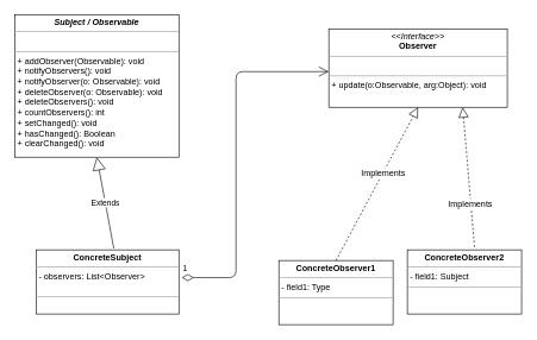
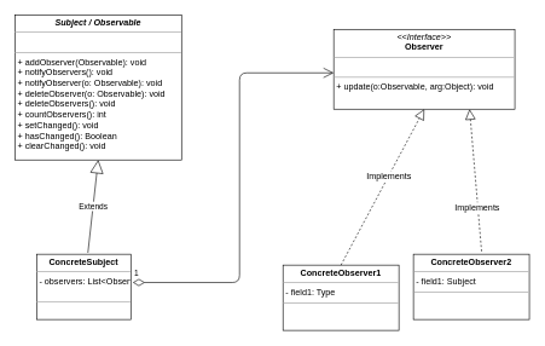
- <mxCell id="10" value="&lt;p style=&quot;margin: 0px ; margin-top: 4px ; text-align: center&quot;&gt;&lt;b&gt;ConcreteSubject&lt;/b&gt;&lt;/p&gt;&lt;hr size=&quot;1&quot;&gt;&lt;p style=&quot;margin: 0px ; margin-left: 4px&quot;&gt;- observers: List&amp;lt;Observer&amp;gt;&lt;br&gt;&lt;/p&gt;&lt;div&gt;&lt;br&gt;&lt;/div&gt;&lt;hr size=&quot;1&quot;&gt;&lt;p style=&quot;margin: 0px ; margin-left: 4px&quot;&gt;&lt;br&gt;&lt;/p&gt;" style="verticalAlign=top;align=left;overflow=fill;fontSize=12;fontFamily=Helvetica;html=1;" vertex="1" parent="1"><mxGeometry x="50" y="350" width="200" height="90" as="geometry" /></mxCell>
+ <mxCell id="10" value="&lt;p style=&quot;margin: 0px ; margin-top: 4px ; text-align: center&quot;&gt;&lt;b&gt;ConcreteSubject&lt;/b&gt;&lt;/p&gt;&lt;hr size=&quot;1&quot;&gt;&lt;p style=&quot;margin: 0px ; margin-left: 4px&quot;&gt;- observers: List&amp;lt;Observer&amp;gt;&lt;br&gt;&lt;/p&gt;&lt;div&gt;&lt;br&gt;&lt;/div&gt;&lt;hr size=&quot;1&quot;&gt;&lt;p style=&quot;margin: 0px ; margin-left: 4px&quot;&gt;&lt;br&gt;&lt;/p&gt;" style="verticalAlign=top;align=left;overflow=fill;fontSize=12;fontFamily=Helvetica;html=1;" vertex="1" parent="1"><mxGeometry x="50" y="350" width="130" height="90" as="geometry" /></mxCell>
